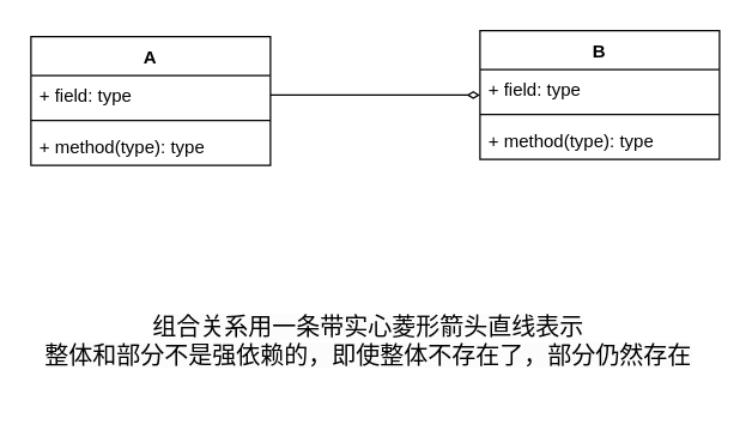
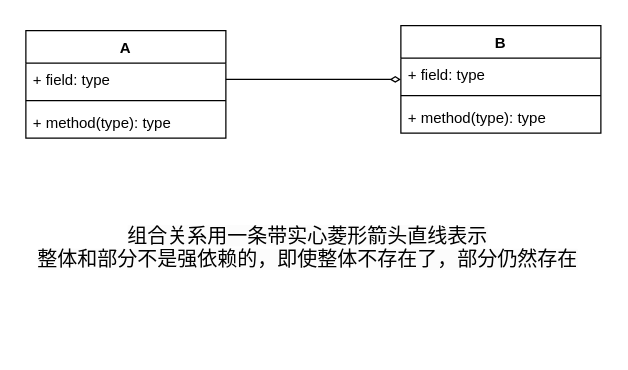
- <mxCell id="11" value="&lt;span style=&quot;font-size: 16px ; background-color: rgb(252 , 252 , 252)&quot;&gt;组合关系用一条带实心菱形箭头直线表示&lt;br&gt;&lt;/span&gt;&lt;span style=&quot;font-family: &amp;#34;lato&amp;#34; , , &amp;#34;helvetica neue&amp;#34; , &amp;#34;arial&amp;#34; , sans-serif ; font-size: 16px ; background-color: rgb(252 , 252 , 252)&quot;&gt;整体和部分不是强依赖的，即使整体不存在了，部分仍然存在&lt;/span&gt;&lt;span style=&quot;background-color: rgb(252 , 252 , 252)&quot;&gt;&lt;br&gt;&lt;br&gt;&lt;div style=&quot;text-align: left&quot;&gt;&lt;span style=&quot;font-size: 16px&quot;&gt;&lt;b&gt;&lt;br&gt;&lt;/b&gt;&lt;/span&gt;&lt;/div&gt;&lt;/span&gt;" style="text;html=1;align=center;verticalAlign=middle;resizable=0;points=[];autosize=1;" vertex="1" parent="1"><mxGeometry x="20" y="214" width="450" height="60" as="geometry" /></mxCell>
+ <mxCell id="11" value="&lt;span style=&quot;font-size: 16px ; background-color: rgb(252 , 252 , 252)&quot;&gt;组合关系用一条带实心菱形箭头直线表示&lt;br&gt;&lt;/span&gt;&lt;span style=&quot;font-family: &amp;#34;lato&amp;#34; , , &amp;#34;helvetica neue&amp;#34; , &amp;#34;arial&amp;#34; , sans-serif ; font-size: 16px ; background-color: rgb(252 , 252 , 252)&quot;&gt;整体和部分不是强依赖的，即使整体不存在了，部分仍然存在&lt;/span&gt;&lt;span style=&quot;background-color: rgb(252 , 252 , 252)&quot;&gt;&lt;br&gt;&lt;br&gt;&lt;div style=&quot;text-align: left&quot;&gt;&lt;span style=&quot;font-size: 16px&quot;&gt;&lt;b&gt;&lt;br&gt;&lt;/b&gt;&lt;/span&gt;&lt;/div&gt;&lt;/span&gt;" style="text;html=1;align=center;verticalAlign=middle;resizable=0;points=[];autosize=1;" vertex="1" parent="1"><mxGeometry x="20" y="184" width="450" height="60" as="geometry" /></mxCell>
